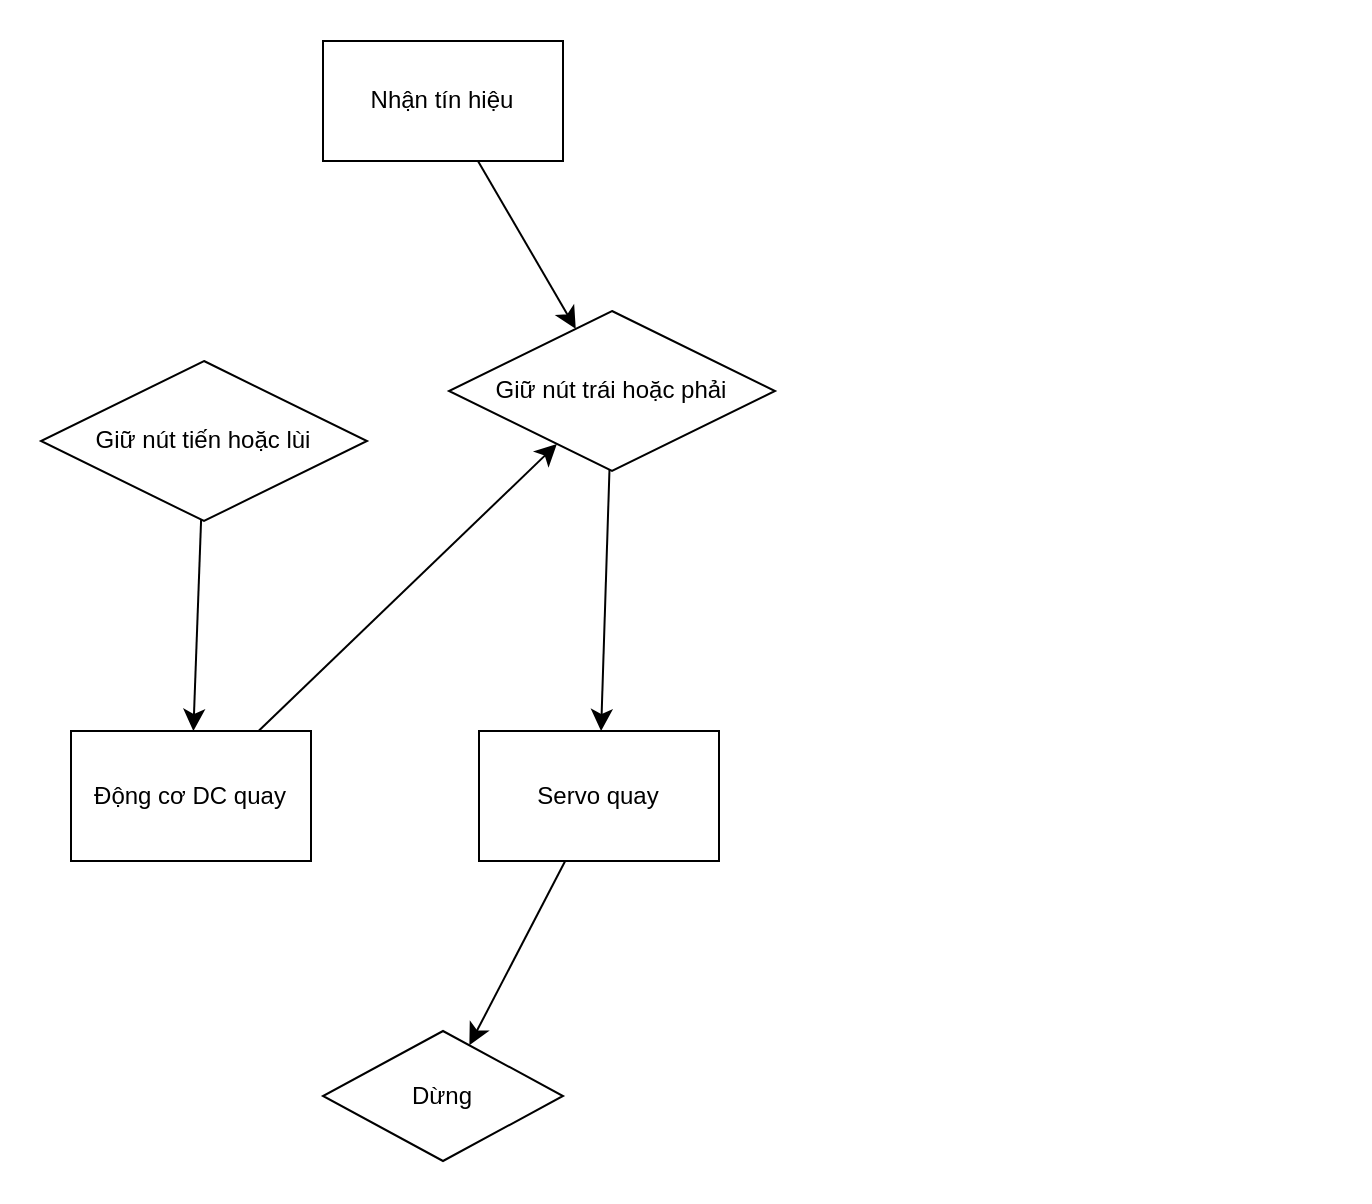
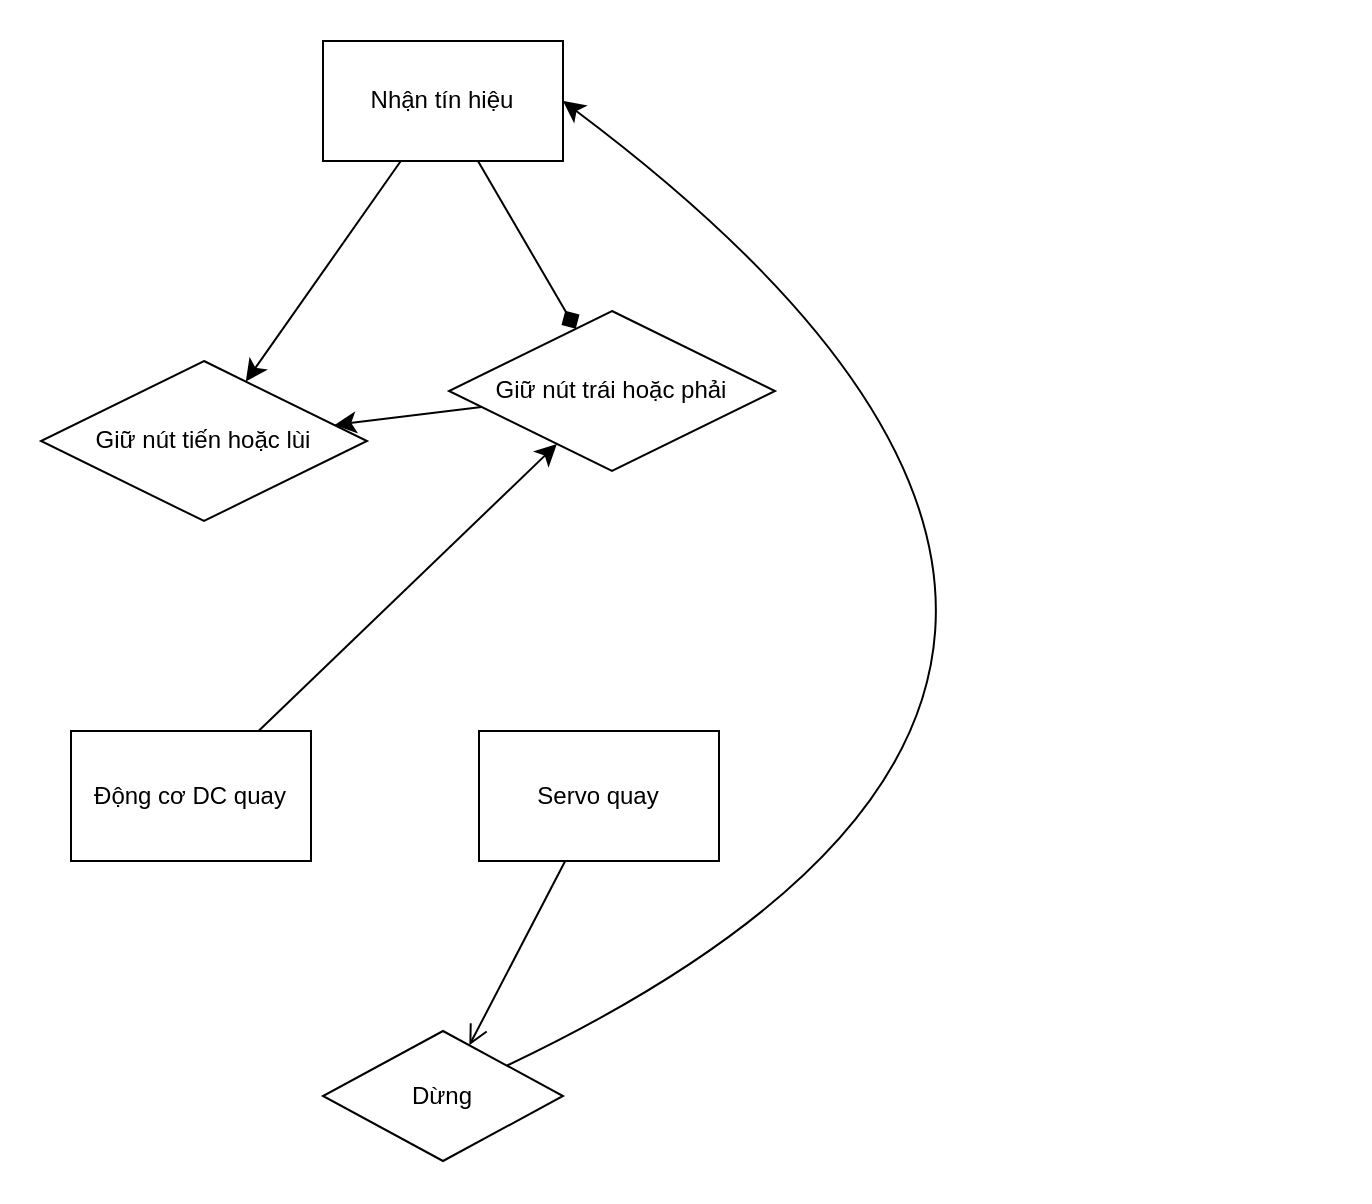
+ <mxCell id="2" style="edgeStyle=none;curved=1;rounded=0;orthogonalLoop=1;jettySize=auto;html=1;fontSize=12;startSize=8;endSize=8;" edge="1" parent="1" source="4" target="8"><mxGeometry relative="1" as="geometry"><mxPoint x="75.678" y="38.546" as="targetPoint" /></mxGeometry></mxCell>
- <mxCell id="3" style="edgeStyle=none;curved=1;rounded=0;orthogonalLoop=1;jettySize=auto;html=1;fontSize=12;startSize=8;endSize=8;" edge="1" parent="1" source="4" target="10"><mxGeometry relative="1" as="geometry" /></mxCell>
+ <mxCell id="3" style="edgeStyle=none;curved=1;rounded=0;orthogonalLoop=1;jettySize=auto;html=1;fontSize=12;startSize=8;endSize=8;endArrow=diamond;" edge="1" parent="1" source="4" target="10"><mxGeometry relative="1" as="geometry" /></mxCell>
- <mxCell id="9" style="edgeStyle=none;curved=1;rounded=0;orthogonalLoop=1;jettySize=auto;html=1;fontSize=12;startSize=8;endSize=8;" edge="1" parent="1" source="10" target="12"><mxGeometry relative="1" as="geometry" /></mxCell>
+ <mxCell id="9" style="edgeStyle=none;curved=1;rounded=0;orthogonalLoop=1;jettySize=auto;html=1;fontSize=12;startSize=8;endSize=8;" edge="1" parent="1" source="10" target="8"><mxGeometry relative="1" as="geometry" /></mxCell>
- <mxCell id="7" style="edgeStyle=none;curved=1;rounded=0;orthogonalLoop=1;jettySize=auto;html=1;fontSize=12;startSize=8;endSize=8;" edge="1" parent="1" source="8" target="6"><mxGeometry relative="1" as="geometry" /></mxCell>
+ <mxCell id="13" style="edgeStyle=none;curved=1;rounded=0;orthogonalLoop=1;jettySize=auto;html=1;fontSize=12;startSize=8;endSize=8;entryX=1;entryY=0.5;entryDx=0;entryDy=0;" edge="1" parent="1" source="14" target="4"><mxGeometry relative="1" as="geometry"><mxPoint x="257.79" y="643" as="sourcePoint" /><mxPoint x="288" y="30" as="targetPoint" /><Array as="points"><mxPoint x="664" y="337" /></Array></mxGeometry></mxCell>
- <mxCell id="11" style="edgeStyle=none;curved=1;rounded=0;orthogonalLoop=1;jettySize=auto;html=1;fontSize=12;startSize=8;endSize=8;" edge="1" parent="1" source="12" target="14"><mxGeometry relative="1" as="geometry" /></mxCell>
+ <mxCell id="11" style="edgeStyle=none;curved=1;rounded=0;orthogonalLoop=1;jettySize=auto;html=1;fontSize=12;startSize=8;endSize=8;endArrow=open;" edge="1" parent="1" source="12" target="14"><mxGeometry relative="1" as="geometry" /></mxCell>
